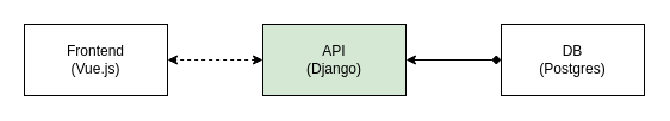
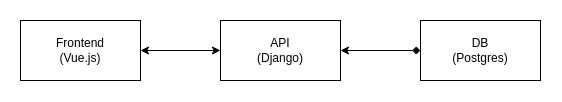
- <mxCell id="3" value="" style="edgeStyle=orthogonalEdgeStyle;rounded=0;orthogonalLoop=1;jettySize=auto;html=1;startArrow=classic;startFill=1;dashed=1;" edge="1" parent="1" source="4" target="6"><mxGeometry relative="1" as="geometry" /></mxCell>
+ <mxCell id="3" value="" style="edgeStyle=orthogonalEdgeStyle;rounded=0;orthogonalLoop=1;jettySize=auto;html=1;startArrow=classic;startFill=1;" edge="1" parent="1" source="4" target="6"><mxGeometry relative="1" as="geometry" /></mxCell>
- <mxCell id="4" value="API&lt;br&gt;(Django)" style="rounded=0;whiteSpace=wrap;html=1;fillColor=#d5e8d4;" vertex="1" parent="1"><mxGeometry x="220" y="20" width="120" height="60" as="geometry" /></mxCell>
+ <mxCell id="4" value="API&lt;br&gt;(Django)" style="rounded=0;whiteSpace=wrap;html=1;" vertex="1" parent="1"><mxGeometry x="220" y="20" width="120" height="60" as="geometry" /></mxCell>
